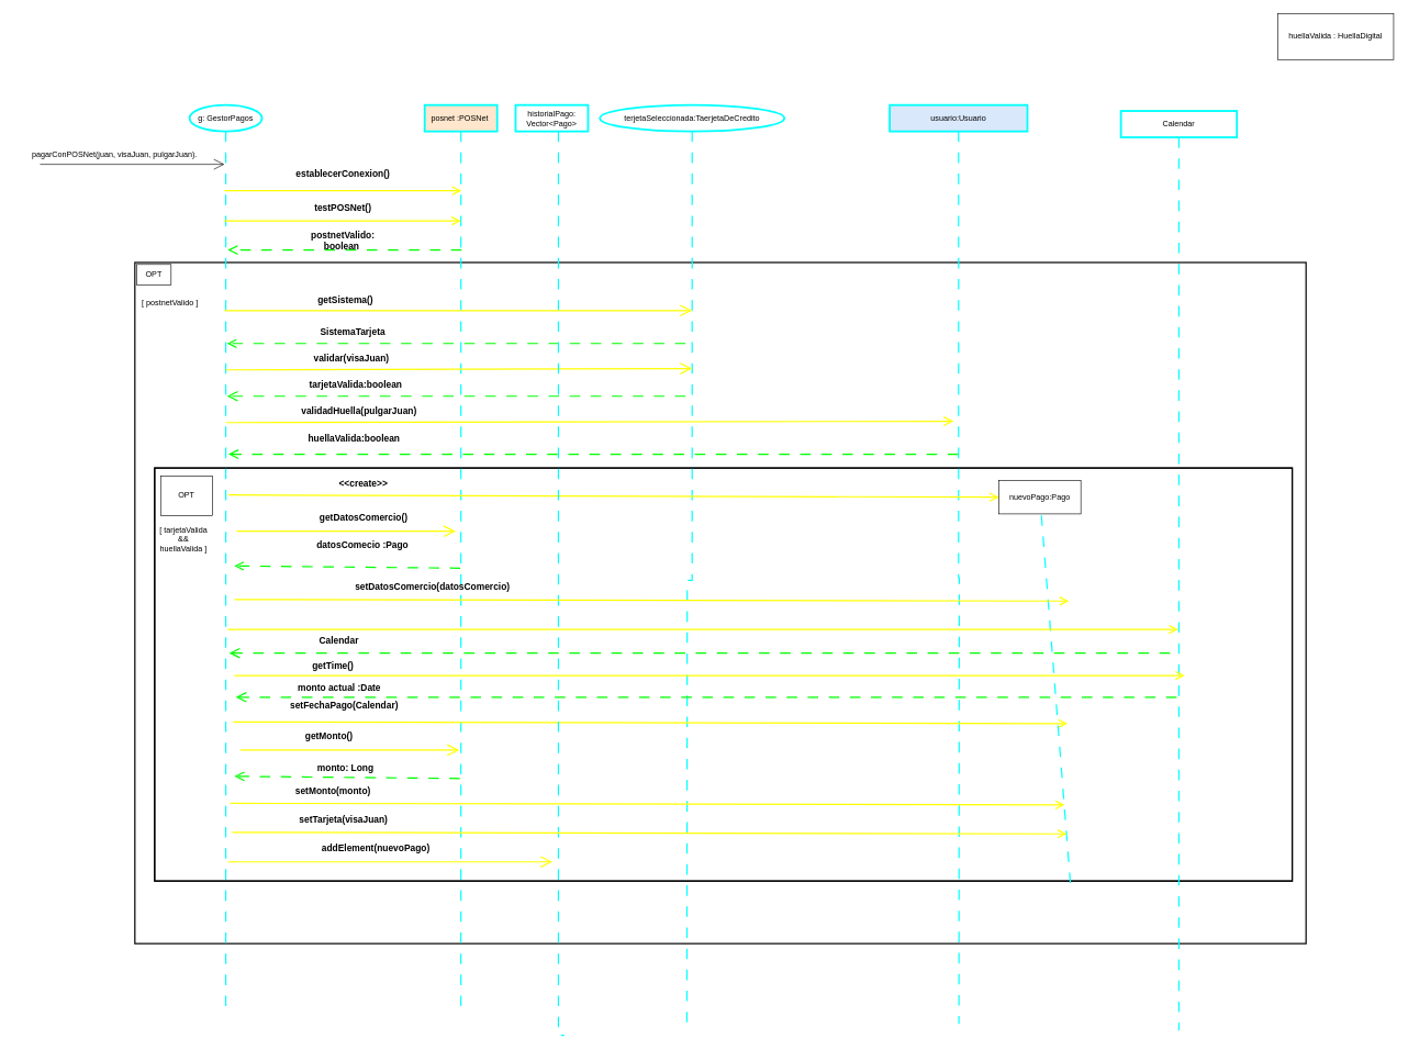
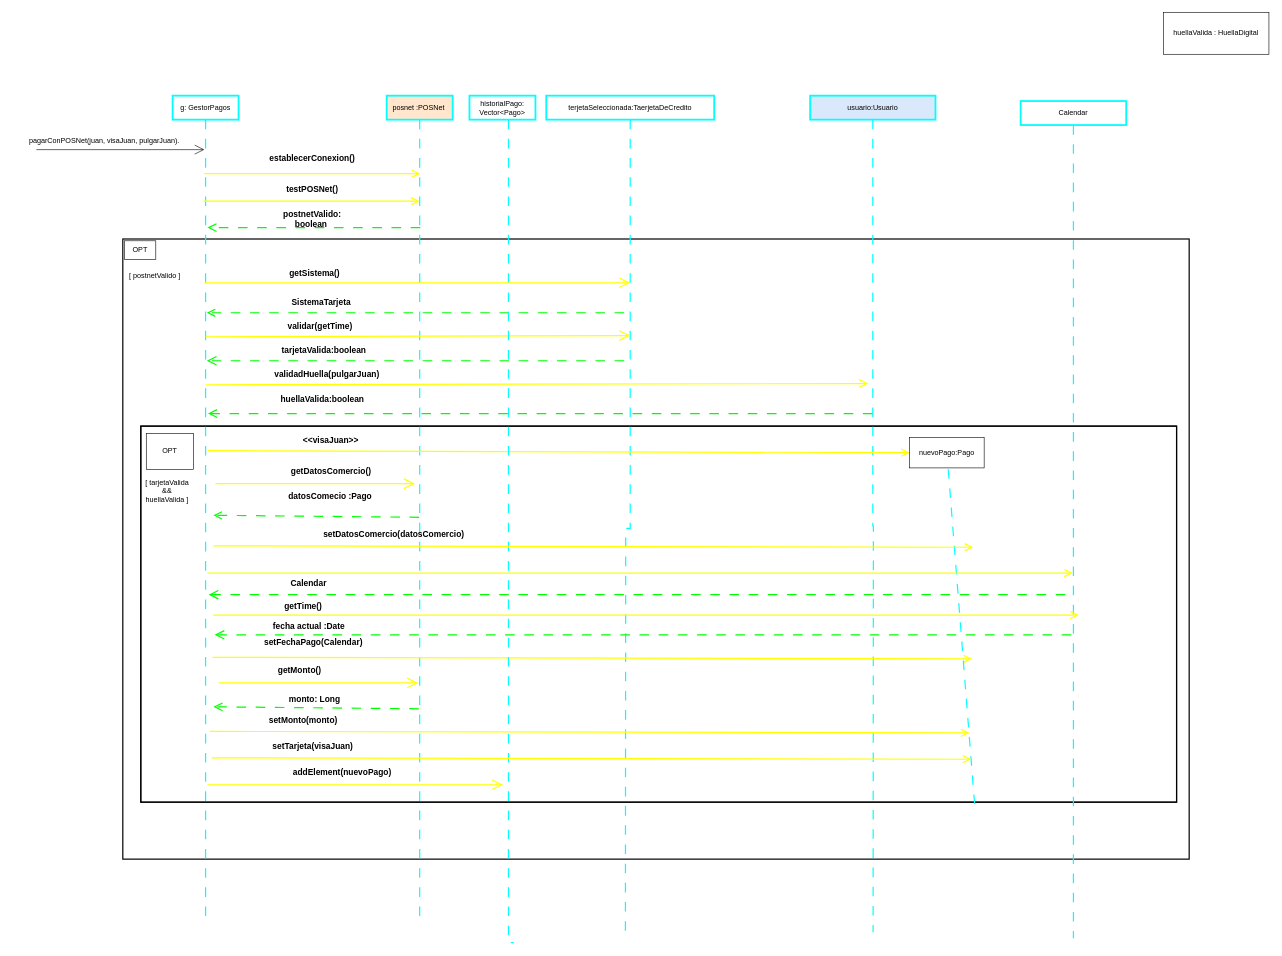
- <mxCell id="6" value="g: GestorPagos" style="ellipse;html=1;whiteSpace=wrap;strokeColor=#00FFFF;strokeWidth=3;" vertex="1" parent="1"><mxGeometry x="287" y="159" width="110" height="40" as="geometry" /></mxCell>
+ <mxCell id="6" value="g: GestorPagos" style="html=1;whiteSpace=wrap;strokeColor=#00FFFF;strokeWidth=3;" vertex="1" parent="1"><mxGeometry x="287" y="159" width="110" height="40" as="geometry" /></mxCell>
- <mxCell id="18" value="terjetaSeleccionada:TaerjetaDeCredito" style="ellipse;html=1;whiteSpace=wrap;strokeColor=#00FFFF;strokeWidth=3;" vertex="1" parent="1"><mxGeometry x="910" y="159" width="280" height="40" as="geometry" /></mxCell>
+ <mxCell id="18" value="terjetaSeleccionada:TaerjetaDeCredito" style="html=1;whiteSpace=wrap;strokeColor=#00FFFF;strokeWidth=3;" vertex="1" parent="1"><mxGeometry x="910" y="159" width="280" height="40" as="geometry" /></mxCell>
- <mxCell id="38" value="validar(visaJuan)" style="text;html=1;align=center;verticalAlign=middle;whiteSpace=wrap;rounded=0;fontSize=14;fontStyle=1" vertex="1" parent="1"><mxGeometry x="443" y="529" width="180" height="30" as="geometry" /></mxCell>
+ <mxCell id="38" value="validar(getTime)" style="text;html=1;align=center;verticalAlign=middle;whiteSpace=wrap;rounded=0;fontSize=14;fontStyle=1" vertex="1" parent="1"><mxGeometry x="443" y="529" width="180" height="30" as="geometry" /></mxCell>
- <mxCell id="48" value="&amp;lt;&amp;lt;create&amp;gt;&amp;gt;" style="text;html=1;align=center;verticalAlign=middle;whiteSpace=wrap;rounded=0;fontSize=14;fontStyle=1" vertex="1" parent="1"><mxGeometry x="500.959" y="707.008" width="100.445" height="53.167" as="geometry" /></mxCell>
+ <mxCell id="48" value="&amp;lt;&amp;lt;visaJuan&amp;gt;&amp;gt;" style="text;html=1;align=center;verticalAlign=middle;whiteSpace=wrap;rounded=0;fontSize=14;fontStyle=1" vertex="1" parent="1"><mxGeometry x="500.959" y="707.008" width="100.445" height="53.167" as="geometry" /></mxCell>
- <mxCell id="60" value="monto actual :Date" style="text;html=1;align=center;verticalAlign=middle;whiteSpace=wrap;rounded=0;fontSize=14;fontStyle=1" vertex="1" parent="1"><mxGeometry x="444.5" y="1040" width="139" height="8" as="geometry" /></mxCell>
+ <mxCell id="60" value="fecha actual :Date" style="text;html=1;align=center;verticalAlign=middle;whiteSpace=wrap;rounded=0;fontSize=14;fontStyle=1" vertex="1" parent="1"><mxGeometry x="444.5" y="1040" width="139" height="8" as="geometry" /></mxCell>
